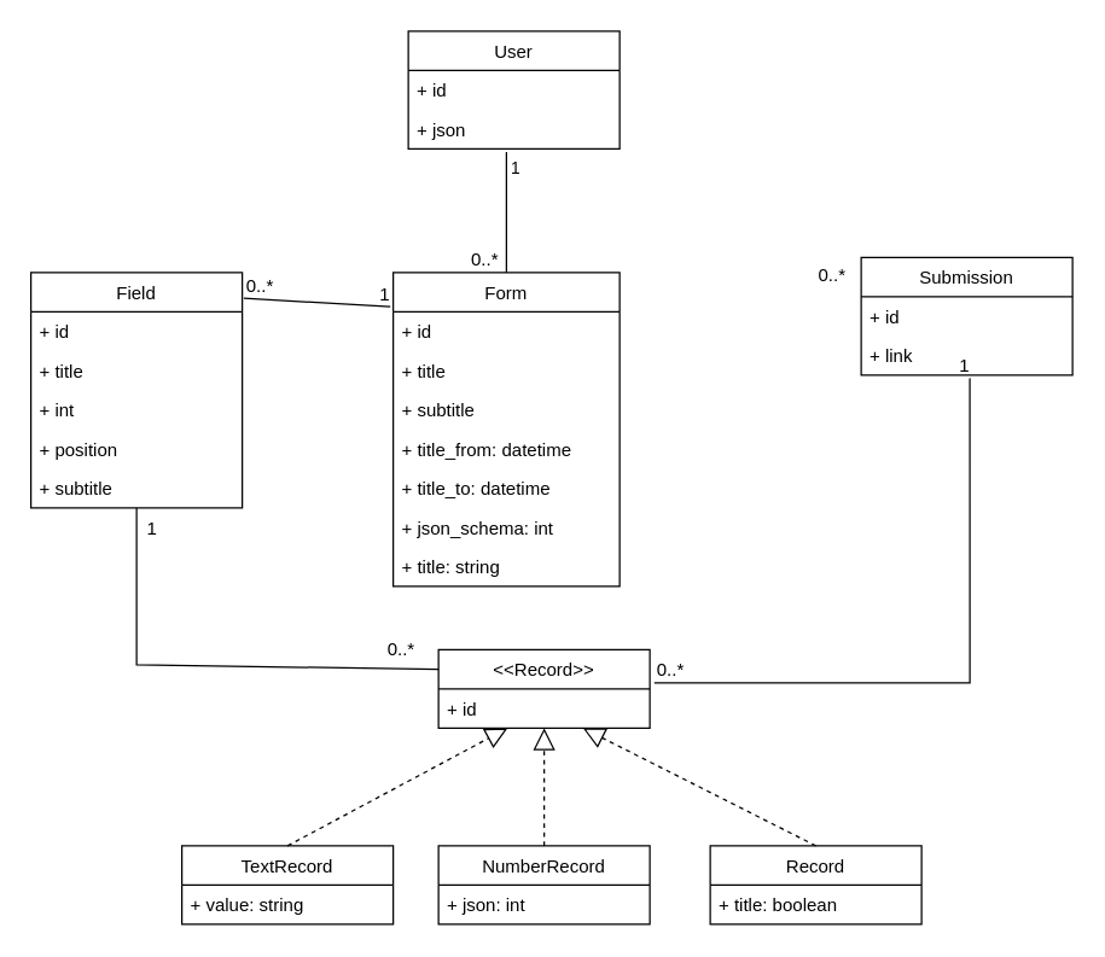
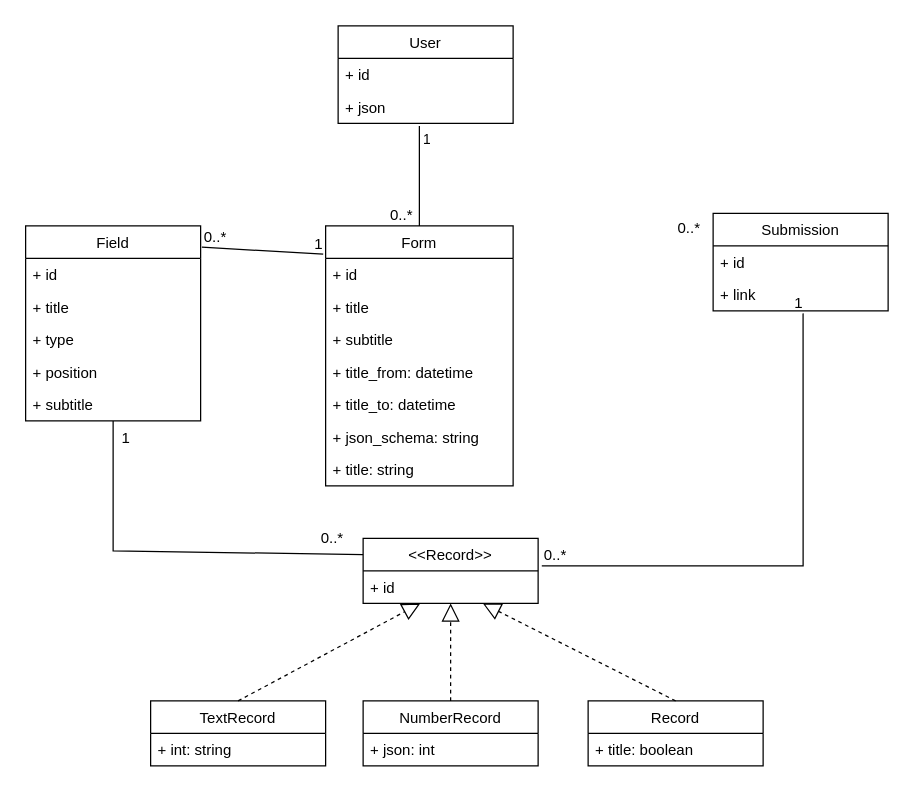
- <mxCell id="18" value="+ int" style="text;strokeColor=none;fillColor=none;align=left;verticalAlign=top;spacingLeft=4;spacingRight=4;overflow=hidden;rotatable=0;points=[[0,0.5],[1,0.5]];portConstraint=eastwest;" parent="15" vertex="1"><mxGeometry y="78" width="140" height="26" as="geometry" /></mxCell>
+ <mxCell id="18" value="+ type" style="text;strokeColor=none;fillColor=none;align=left;verticalAlign=top;spacingLeft=4;spacingRight=4;overflow=hidden;rotatable=0;points=[[0,0.5],[1,0.5]];portConstraint=eastwest;" parent="15" vertex="1"><mxGeometry y="78" width="140" height="26" as="geometry" /></mxCell>
- <mxCell id="8" value="+ json_schema: int" style="text;strokeColor=none;fillColor=none;align=left;verticalAlign=top;spacingLeft=4;spacingRight=4;overflow=hidden;rotatable=0;points=[[0,0.5],[1,0.5]];portConstraint=eastwest;" vertex="1" parent="2"><mxGeometry y="156" width="150" height="26" as="geometry" /></mxCell>
+ <mxCell id="8" value="+ json_schema: string" style="text;strokeColor=none;fillColor=none;align=left;verticalAlign=top;spacingLeft=4;spacingRight=4;overflow=hidden;rotatable=0;points=[[0,0.5],[1,0.5]];portConstraint=eastwest;" vertex="1" parent="2"><mxGeometry y="156" width="150" height="26" as="geometry" /></mxCell>
- <mxCell id="22" value="+ value: string" style="text;strokeColor=none;fillColor=none;align=left;verticalAlign=top;spacingLeft=4;spacingRight=4;overflow=hidden;rotatable=0;points=[[0,0.5],[1,0.5]];portConstraint=eastwest;" parent="21" vertex="1"><mxGeometry y="26" width="140" height="26" as="geometry" /></mxCell>
+ <mxCell id="22" value="+ int: string" style="text;strokeColor=none;fillColor=none;align=left;verticalAlign=top;spacingLeft=4;spacingRight=4;overflow=hidden;rotatable=0;points=[[0,0.5],[1,0.5]];portConstraint=eastwest;" parent="21" vertex="1"><mxGeometry y="26" width="140" height="26" as="geometry" /></mxCell>
